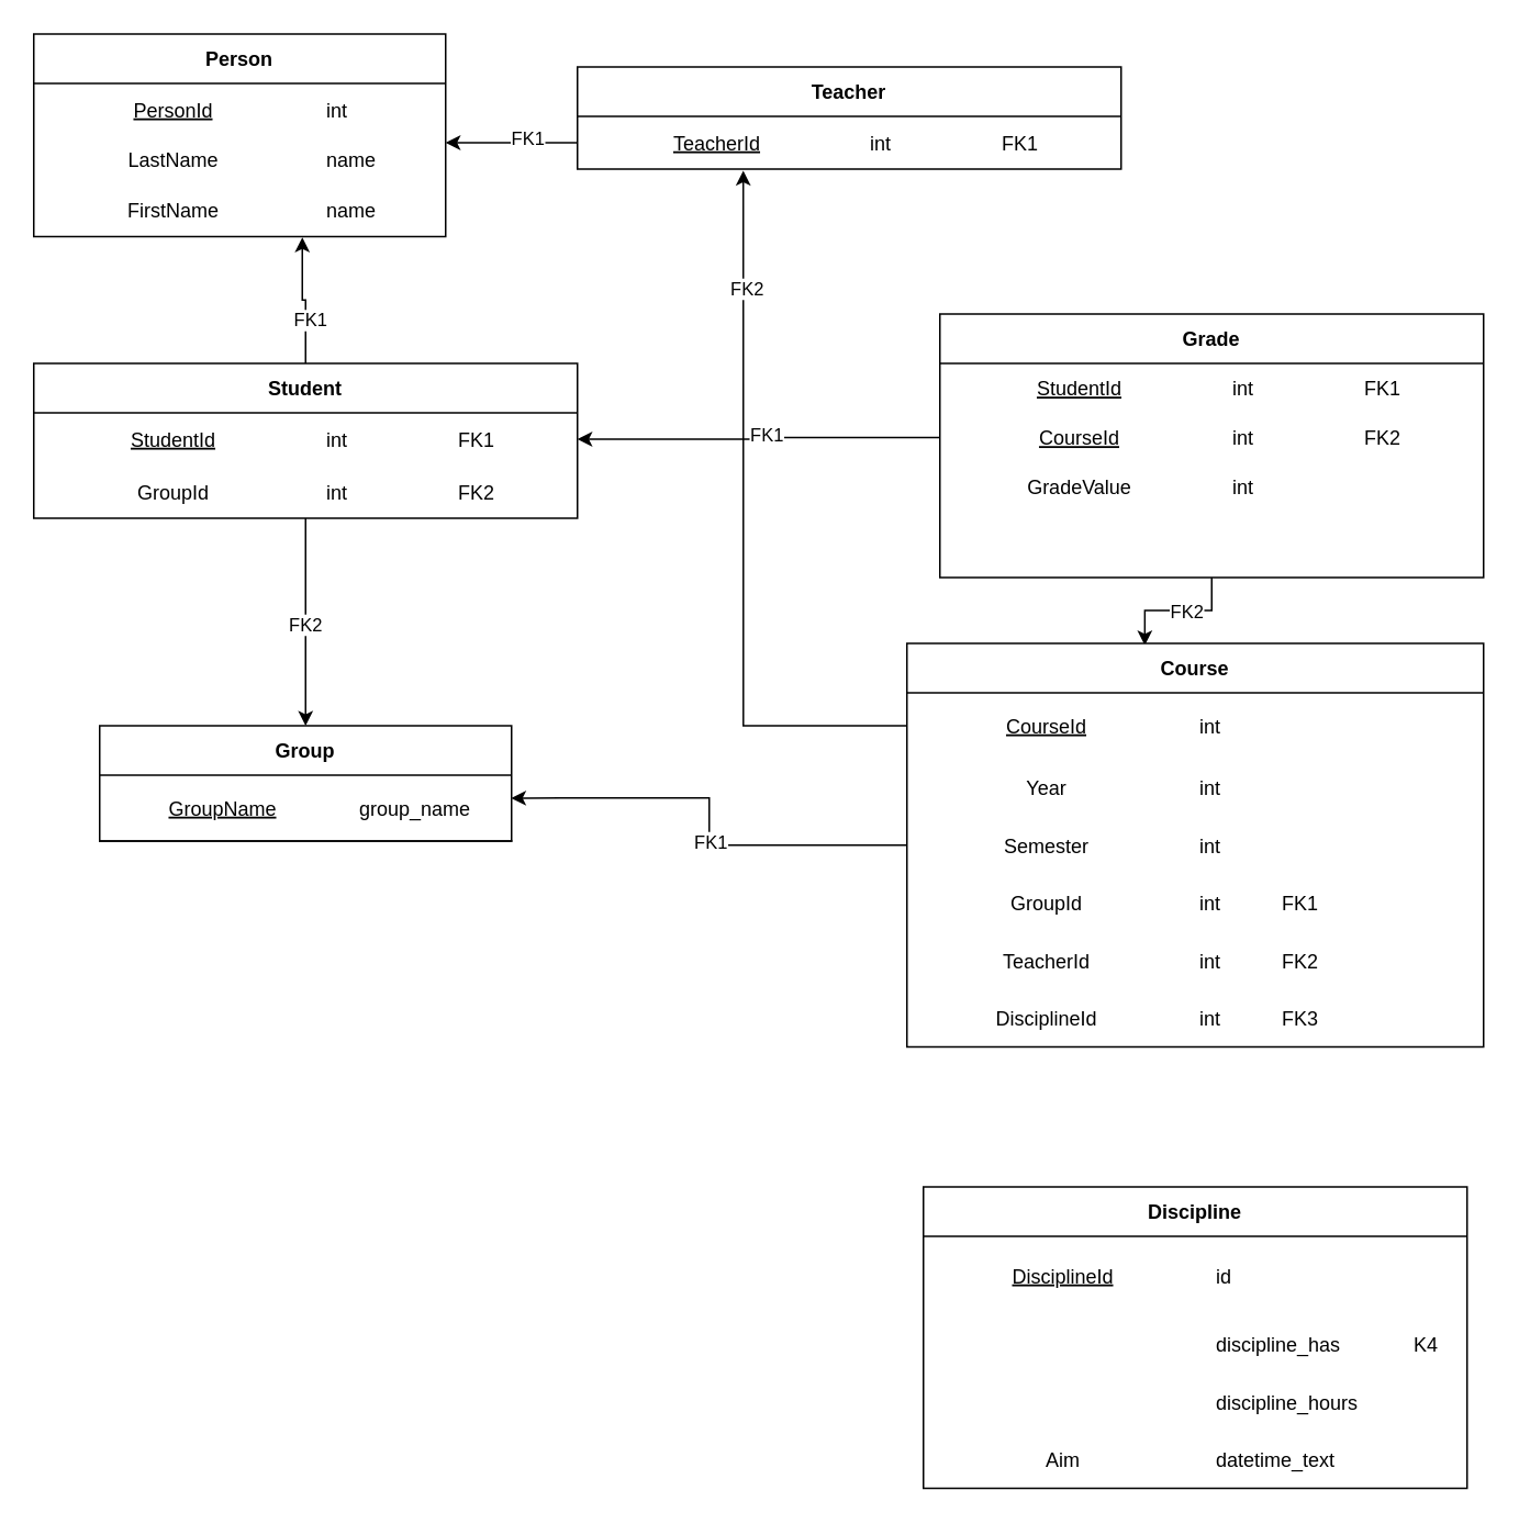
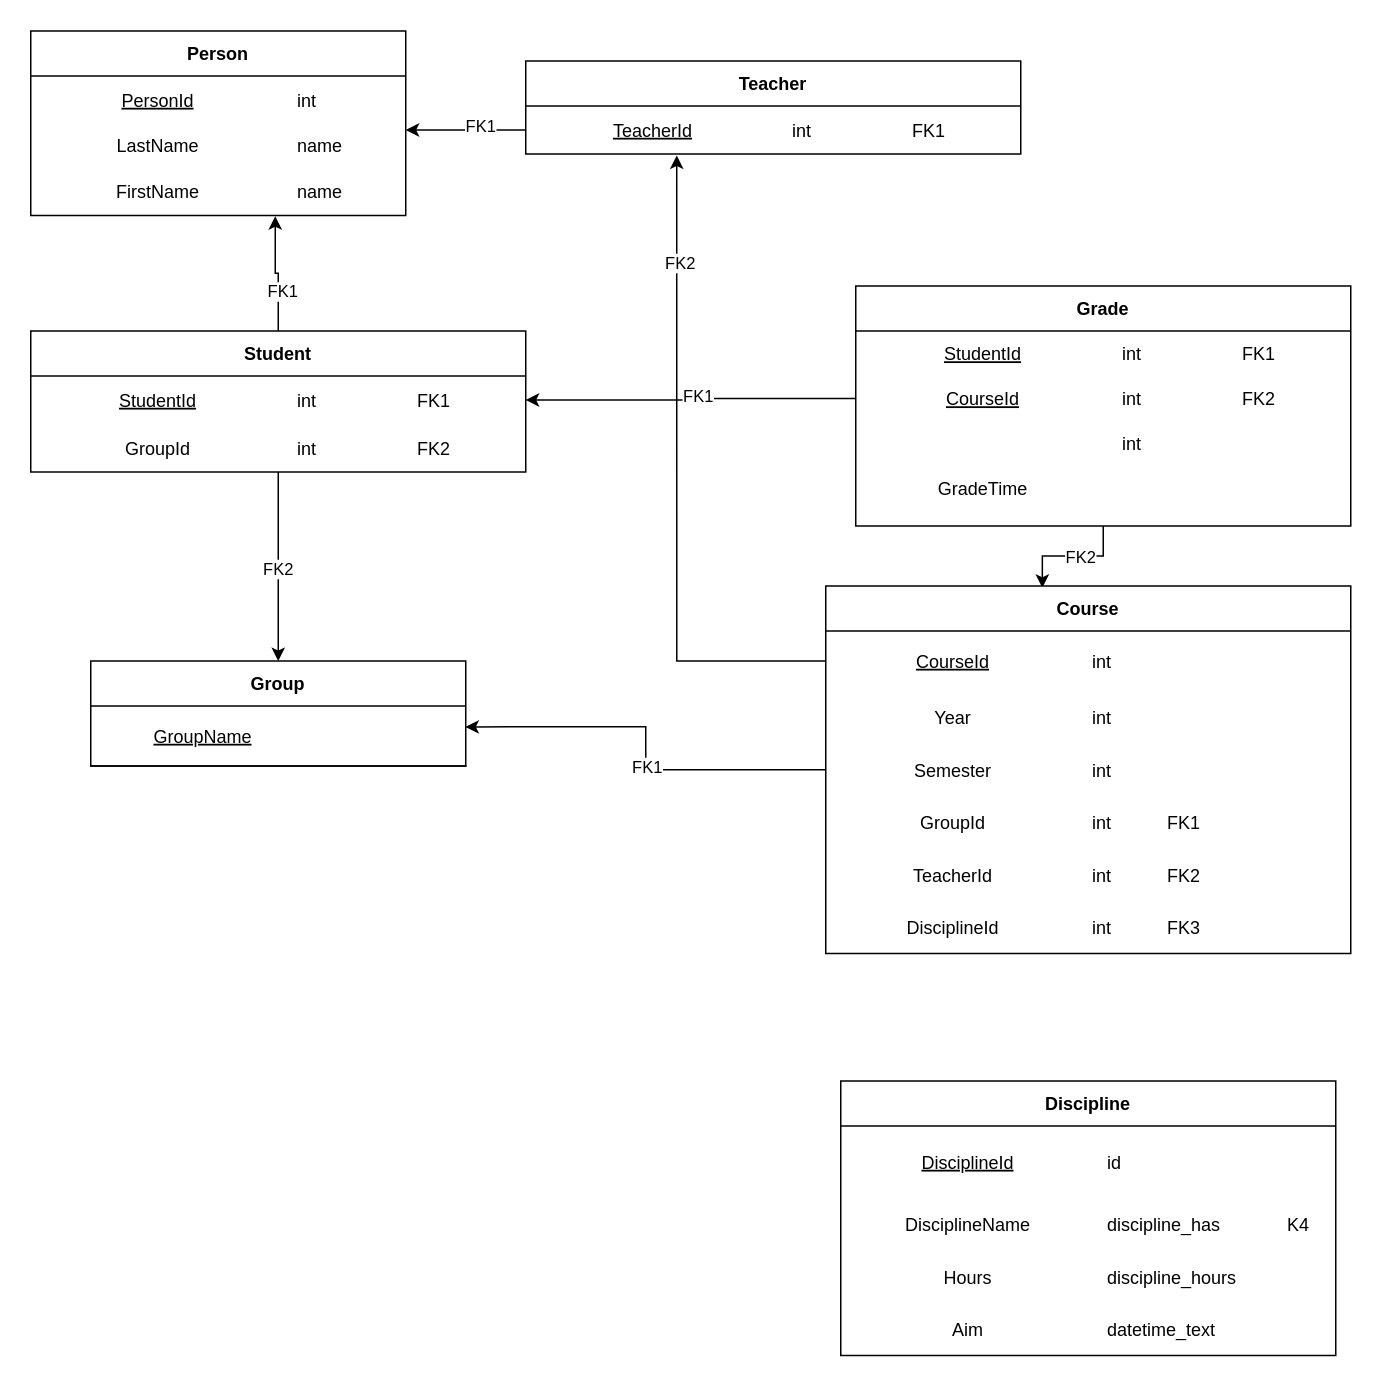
- <mxCell id="45" value="GradeValue" style="shape=partialRectangle;overflow=hidden;connectable=0;fillColor=none;top=0;left=0;bottom=0;right=0;" parent="44" vertex="1"><mxGeometry width="170" height="30" as="geometry"><mxRectangle width="170" height="30" as="alternateBounds" /></mxGeometry></mxCell>
+ <mxCell id="49" value="GradeTime" style="shape=partialRectangle;overflow=hidden;connectable=0;fillColor=none;top=0;left=0;bottom=0;right=0;" parent="48" vertex="1"><mxGeometry width="170" height="30" as="geometry"><mxRectangle width="170" height="30" as="alternateBounds" /></mxGeometry></mxCell>
- <mxCell id="32" value="group_name" style="shape=partialRectangle;overflow=hidden;connectable=0;fillColor=none;top=0;left=0;bottom=0;right=0;align=left;spacingLeft=6;fontStyle=0;" parent="30" vertex="1"><mxGeometry x="150" width="100" height="40" as="geometry"><mxRectangle width="100" height="40" as="alternateBounds" /></mxGeometry></mxCell>
+ <mxCell id="18" value="DisciplineName" style="shape=partialRectangle;overflow=hidden;connectable=0;fillColor=none;top=0;left=0;bottom=0;right=0;strokeColor=inherit;" parent="17" vertex="1"><mxGeometry width="170" height="35" as="geometry"><mxRectangle width="170" height="35" as="alternateBounds" /></mxGeometry></mxCell>
+ <mxCell id="22" value="Hours" style="shape=partialRectangle;overflow=hidden;connectable=0;fillColor=none;top=0;left=0;bottom=0;right=0;strokeColor=inherit;" parent="21" vertex="1"><mxGeometry width="170" height="35" as="geometry"><mxRectangle width="170" height="35" as="alternateBounds" /></mxGeometry></mxCell>
